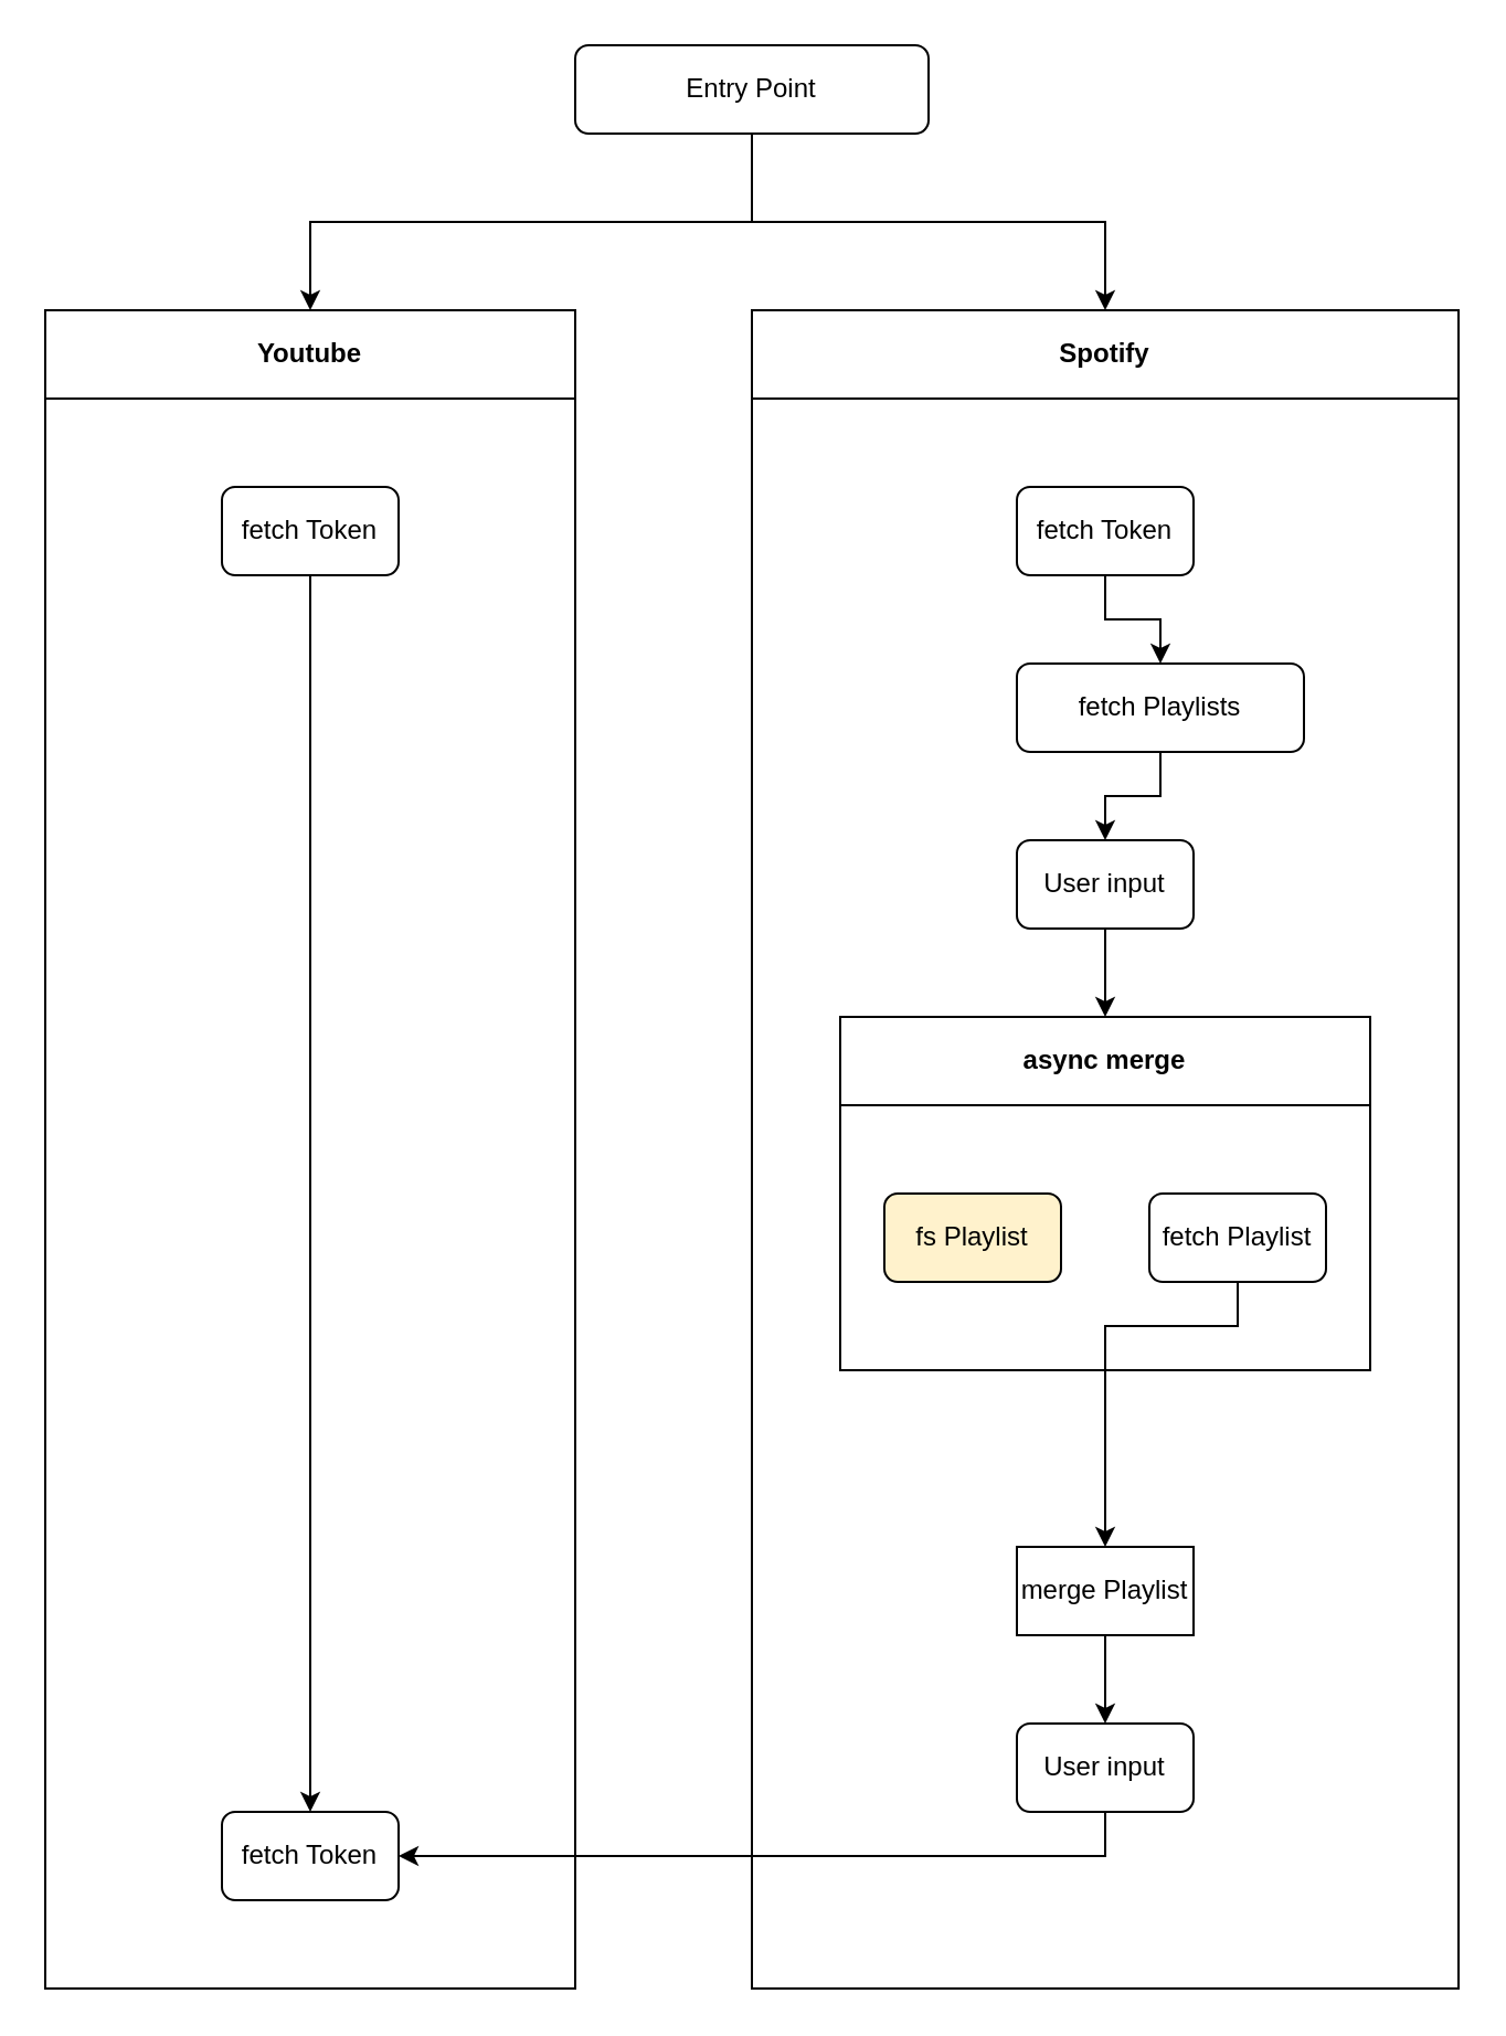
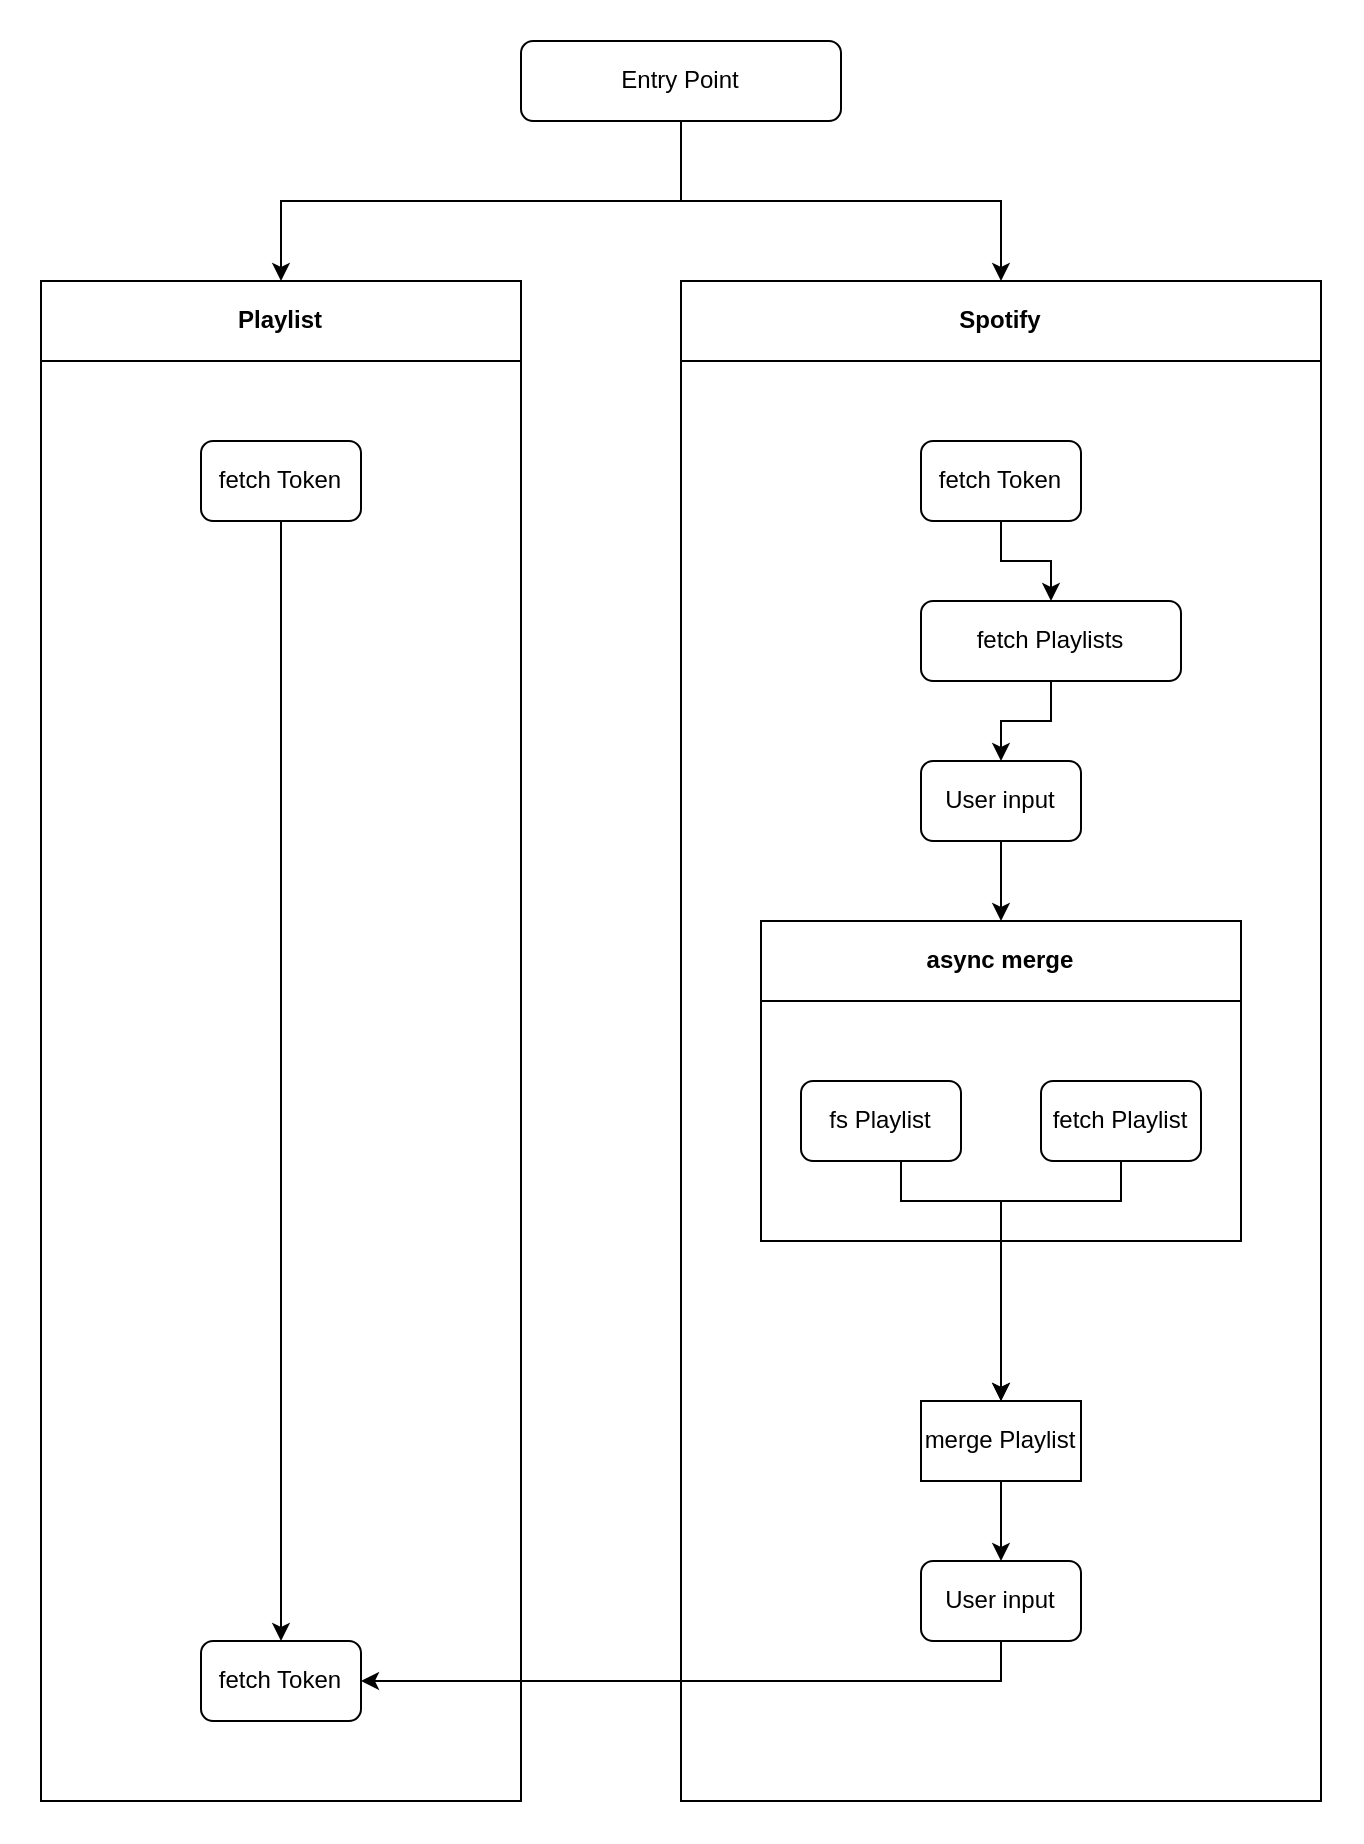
- <mxCell id="5" value="Youtube" style="swimlane;whiteSpace=wrap;html=1;startSize=40;" parent="1" vertex="1"><mxGeometry x="20" y="140" width="240" height="760" as="geometry" /></mxCell>
+ <mxCell id="5" value="Playlist" style="swimlane;whiteSpace=wrap;html=1;startSize=40;" parent="1" vertex="1"><mxGeometry x="20" y="140" width="240" height="760" as="geometry" /></mxCell>
- <mxCell id="21" value="fs Playlist" style="rounded=1;whiteSpace=wrap;html=1;fillColor=#fff2cc;" parent="19" vertex="1"><mxGeometry x="20" y="80" width="80" height="40" as="geometry" /></mxCell>
+ <mxCell id="21" value="fs Playlist" style="rounded=1;whiteSpace=wrap;html=1;" parent="19" vertex="1"><mxGeometry x="20" y="80" width="80" height="40" as="geometry" /></mxCell>
+ <mxCell id="23" style="edgeStyle=orthogonalEdgeStyle;rounded=0;orthogonalLoop=1;jettySize=auto;html=1;entryX=0.5;entryY=0;entryDx=0;entryDy=0;" parent="9" source="21" target="17" edge="1"><mxGeometry relative="1" as="geometry"><mxPoint x="160" y="510.0" as="targetPoint" /><Array as="points"><mxPoint x="110" y="460" /><mxPoint x="160" y="460" /></Array></mxGeometry></mxCell>
